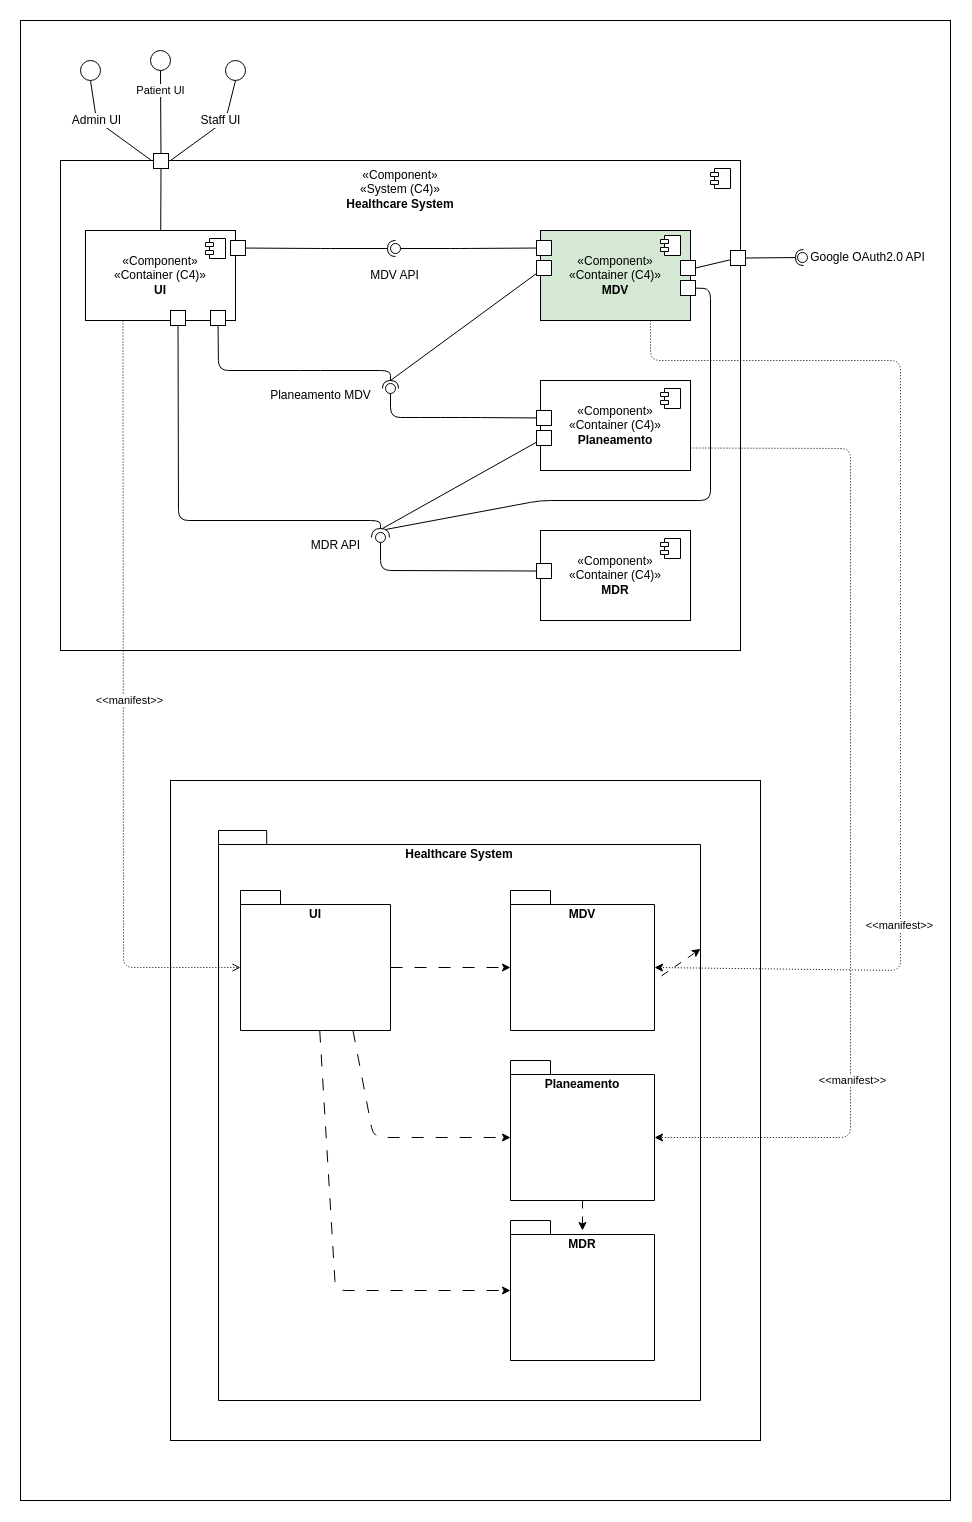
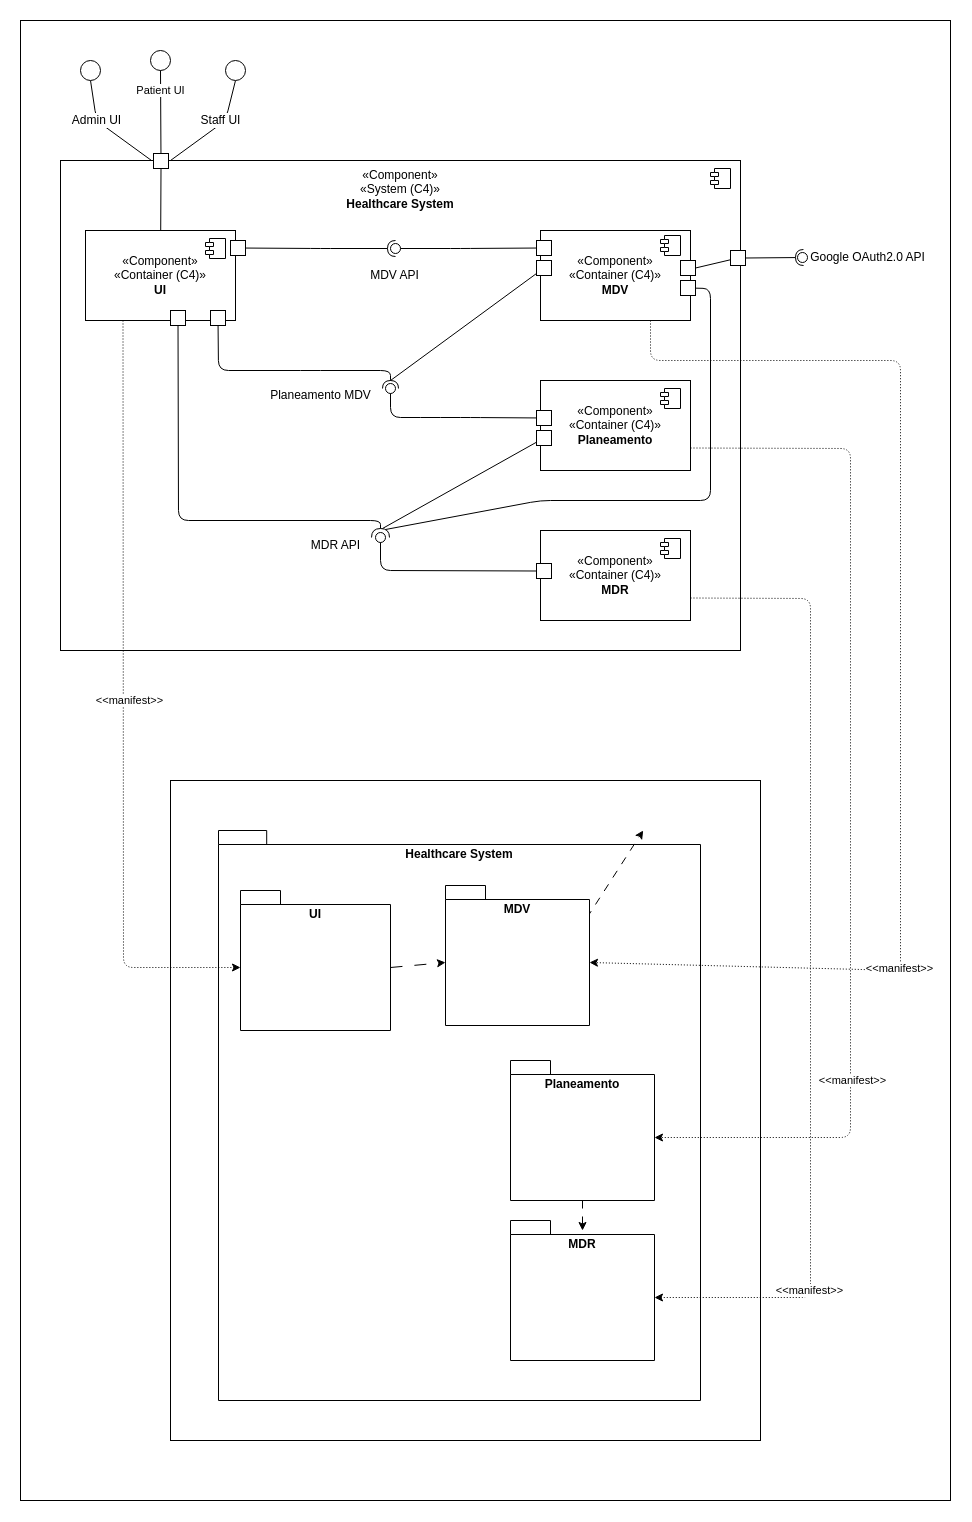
- <mxCell id="27" value="«Component»&lt;br&gt;«Container (C4)»&lt;br&gt;&lt;b&gt;MDV&lt;/b&gt;" style="html=1;dropTarget=0;whiteSpace=wrap;fillColor=#d5e8d4;" parent="26" vertex="1"><mxGeometry width="150" height="90" as="geometry" /></mxCell>
+ <mxCell id="27" value="«Component»&lt;br&gt;«Container (C4)»&lt;br&gt;&lt;b&gt;MDV&lt;/b&gt;" style="html=1;dropTarget=0;whiteSpace=wrap;" parent="26" vertex="1"><mxGeometry width="150" height="90" as="geometry" /></mxCell>
- <mxCell id="13" value="MDV" style="shape=folder;fontStyle=1;spacingTop=10;tabWidth=40;tabHeight=14;tabPosition=left;html=1;whiteSpace=wrap;verticalAlign=top;" vertex="1" parent="1"><mxGeometry x="510" y="890" width="144" height="140" as="geometry" /></mxCell>
+ <mxCell id="13" value="MDV" style="shape=folder;fontStyle=1;spacingTop=10;tabWidth=40;tabHeight=14;tabPosition=left;html=1;whiteSpace=wrap;verticalAlign=top;" vertex="1" parent="1"><mxGeometry x="445" y="885" width="144" height="140" as="geometry" /></mxCell>
- <mxCell id="67" style="edgeStyle=none;html=1;exitX=0.25;exitY=1;exitDx=0;exitDy=0;entryX=0;entryY=0;entryDx=0;entryDy=77;entryPerimeter=0;dashed=1;dashPattern=1 2;endArrow=open;" edge="1" parent="47" source="53" target="9"><mxGeometry relative="1" as="geometry"><Array as="points"><mxPoint x="123" y="967" /></Array></mxGeometry></mxCell>
+ <mxCell id="67" style="edgeStyle=none;html=1;exitX=0.25;exitY=1;exitDx=0;exitDy=0;entryX=0;entryY=0;entryDx=0;entryDy=77;entryPerimeter=0;dashed=1;dashPattern=1 2;" edge="1" parent="47" source="53" target="9"><mxGeometry relative="1" as="geometry"><Array as="points"><mxPoint x="123" y="967" /></Array></mxGeometry></mxCell>
+ <mxCell id="73" style="edgeStyle=none;html=1;exitX=1;exitY=0.75;exitDx=0;exitDy=0;entryX=0;entryY=0;entryDx=144;entryDy=77;entryPerimeter=0;dashed=1;dashPattern=1 2;" edge="1" parent="47" source="22" target="5"><mxGeometry relative="1" as="geometry"><Array as="points"><mxPoint x="810" y="598" /><mxPoint x="810" y="1297" /></Array></mxGeometry></mxCell>
+ <mxCell id="74" value="&amp;lt;&amp;lt;manifest&amp;gt;&amp;gt;" style="edgeLabel;html=1;align=center;verticalAlign=middle;resizable=0;points=[];" vertex="1" connectable="0" parent="73"><mxGeometry x="0.665" y="-2" relative="1" as="geometry"><mxPoint as="offset" /></mxGeometry></mxCell>
- <mxCell id="8" style="edgeStyle=none;html=1;entryX=0;entryY=0;entryDx=0;entryDy=77;entryPerimeter=0;exitX=0.75;exitY=1;exitDx=0;exitDy=0;exitPerimeter=0;dashed=1;dashPattern=12 12;" edge="1" parent="1" source="9" target="11"><mxGeometry relative="1" as="geometry"><Array as="points"><mxPoint x="373" y="1137" /></Array></mxGeometry></mxCell>
- <mxCell id="6" style="edgeStyle=none;html=1;dashed=1;dashPattern=12 12;" edge="1" parent="1" source="9" target="5"><mxGeometry relative="1" as="geometry"><Array as="points"><mxPoint x="335" y="1290" /></Array></mxGeometry></mxCell>
